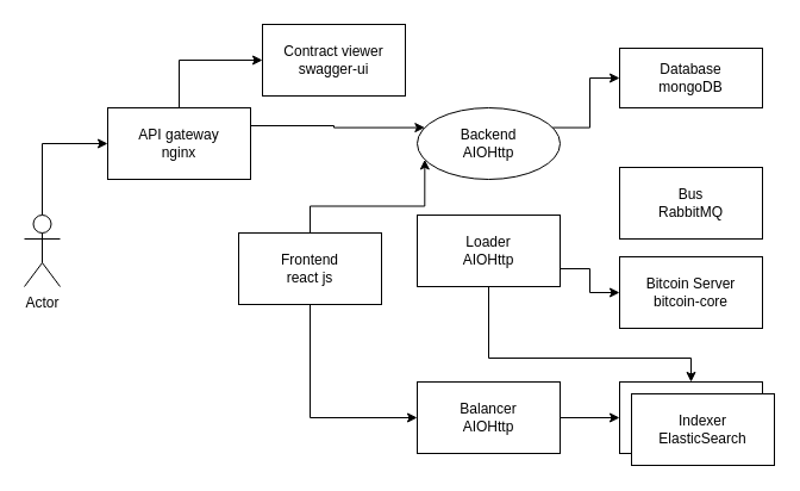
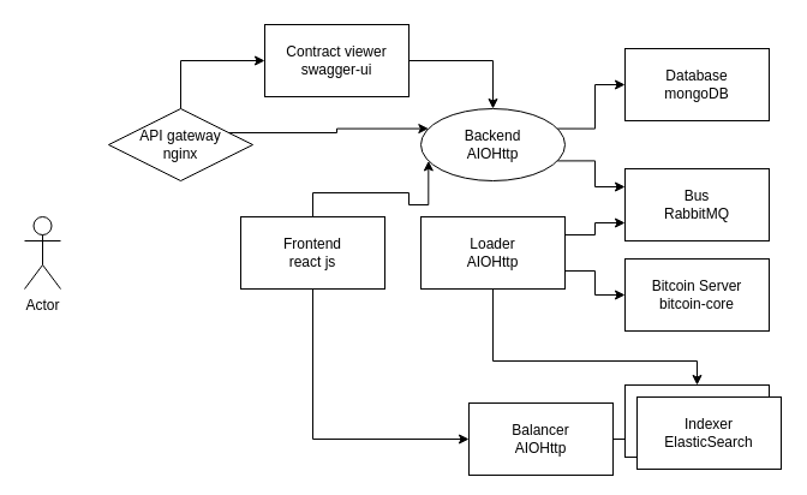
+ <mxCell id="5" style="edgeStyle=orthogonalEdgeStyle;rounded=0;orthogonalLoop=1;jettySize=auto;html=1;entryX=0.5;entryY=0;entryDx=0;entryDy=0;exitX=1;exitY=0.5;exitDx=0;exitDy=0;" parent="1" source="6" target="9" edge="1"><mxGeometry relative="1" as="geometry" /></mxCell>
- <mxCell id="12" value="&lt;div&gt;Database&lt;/div&gt;&lt;div&gt;mongoDB&lt;br&gt;&lt;/div&gt;" style="rounded=0;whiteSpace=wrap;html=1;" parent="1" vertex="1"><mxGeometry x="520" y="40" width="120" height="50" as="geometry" /></mxCell>
+ <mxCell id="12" value="&lt;div&gt;Database&lt;/div&gt;&lt;div&gt;mongoDB&lt;br&gt;&lt;/div&gt;" style="rounded=0;whiteSpace=wrap;html=1;" parent="1" vertex="1"><mxGeometry x="520" y="40" width="120" height="60" as="geometry" /></mxCell>
- <mxCell id="4" value="&lt;div&gt;API gateway&lt;/div&gt;&lt;div&gt;nginx&lt;br&gt;&lt;/div&gt;" style="rounded=0;whiteSpace=wrap;html=1;" parent="1" vertex="1"><mxGeometry x="90" y="90" width="120" height="60" as="geometry" /></mxCell>
+ <mxCell id="4" value="&lt;div&gt;API gateway&lt;/div&gt;&lt;div&gt;nginx&lt;br&gt;&lt;/div&gt;" style="rhombus;whiteSpace=wrap;html=1;" parent="1" vertex="1"><mxGeometry x="90" y="90" width="120" height="60" as="geometry" /></mxCell>
- <mxCell id="10" style="edgeStyle=orthogonalEdgeStyle;rounded=0;orthogonalLoop=1;jettySize=auto;html=1;exitX=0.5;exitY=0;exitDx=0;exitDy=0;exitPerimeter=0;entryX=0;entryY=0.5;entryDx=0;entryDy=0;" parent="1" source="11" target="4" edge="1"><mxGeometry relative="1" as="geometry" /></mxCell>
+ <mxCell id="8" style="edgeStyle=orthogonalEdgeStyle;rounded=0;orthogonalLoop=1;jettySize=auto;html=1;exitX=1;exitY=0.75;exitDx=0;exitDy=0;entryX=0;entryY=0.25;entryDx=0;entryDy=0;" parent="1" source="9" target="13" edge="1"><mxGeometry relative="1" as="geometry" /></mxCell>
+ <mxCell id="14" style="edgeStyle=orthogonalEdgeStyle;rounded=0;orthogonalLoop=1;jettySize=auto;html=1;exitX=1;exitY=0.25;exitDx=0;exitDy=0;entryX=0;entryY=0.75;entryDx=0;entryDy=0;" parent="1" source="17" target="13" edge="1"><mxGeometry relative="1" as="geometry" /></mxCell>
- <mxCell id="21" value="&lt;div&gt;Frontend&lt;br&gt;&lt;/div&gt;&lt;div&gt;react js&lt;/div&gt;" style="rounded=0;whiteSpace=wrap;html=1;" parent="1" vertex="1"><mxGeometry x="200" y="195" width="120" height="60" as="geometry" /></mxCell>
+ <mxCell id="21" value="&lt;div&gt;Frontend&lt;br&gt;&lt;/div&gt;&lt;div&gt;react js&lt;/div&gt;" style="rounded=0;whiteSpace=wrap;html=1;" parent="1" vertex="1"><mxGeometry x="200" y="180" width="120" height="60" as="geometry" /></mxCell>
- <mxCell id="23" value="&lt;div&gt;&lt;span&gt;Balancer&lt;/span&gt;&lt;/div&gt;&lt;div&gt;AIOHttp&lt;br&gt;&lt;/div&gt;" style="rounded=0;whiteSpace=wrap;html=1;" vertex="1" parent="1"><mxGeometry x="350" y="320" width="120" height="60" as="geometry" /></mxCell>
+ <mxCell id="23" value="&lt;div&gt;&lt;span&gt;Balancer&lt;/span&gt;&lt;/div&gt;&lt;div&gt;AIOHttp&lt;br&gt;&lt;/div&gt;" style="rounded=0;whiteSpace=wrap;html=1;" vertex="1" parent="1"><mxGeometry x="390" y="335" width="120" height="60" as="geometry" /></mxCell>
